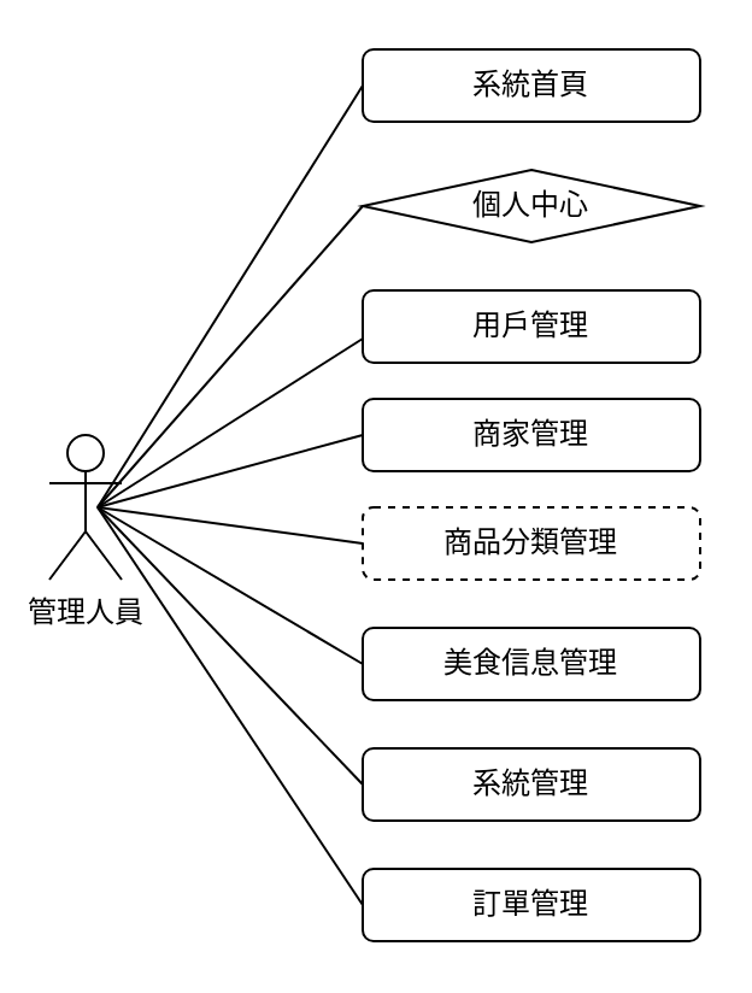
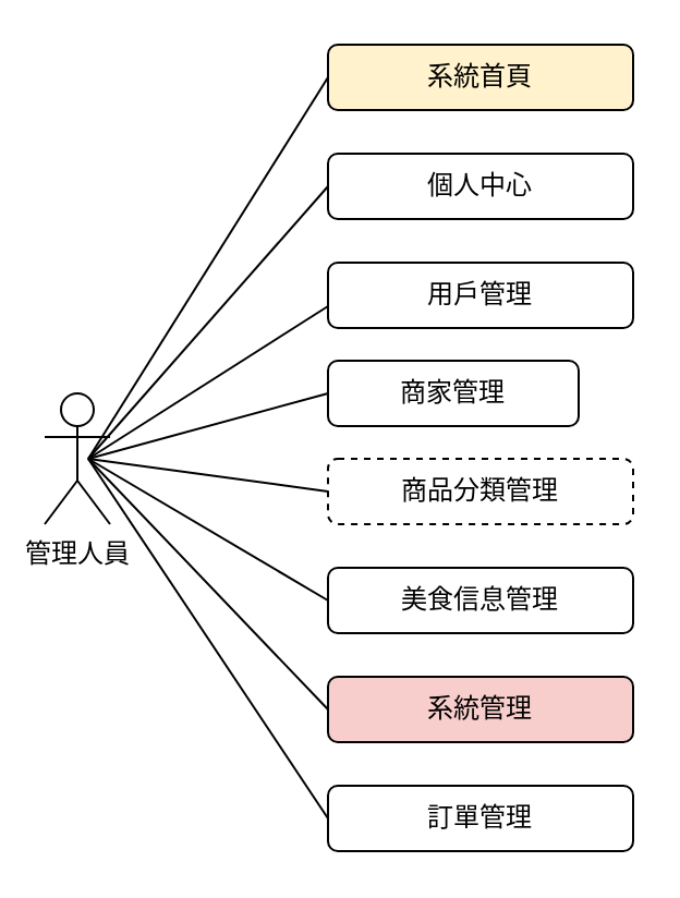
- <mxCell id="4" value="系統首頁" style="rounded=1;whiteSpace=wrap;html=1;" vertex="1" parent="1"><mxGeometry x="150" y="20" width="140" height="30" as="geometry" /></mxCell>
+ <mxCell id="4" value="系統首頁" style="rounded=1;whiteSpace=wrap;html=1;fillColor=#fff2cc;" vertex="1" parent="1"><mxGeometry x="150" y="20" width="140" height="30" as="geometry" /></mxCell>
- <mxCell id="3" value="個人中心" style="rhombus;whiteSpace=wrap;html=1;" vertex="1" parent="1"><mxGeometry x="150" y="70" width="140" height="30" as="geometry" /></mxCell>
+ <mxCell id="3" value="個人中心" style="rounded=1;whiteSpace=wrap;html=1;" vertex="1" parent="1"><mxGeometry x="150" y="70" width="140" height="30" as="geometry" /></mxCell>
- <mxCell id="6" value="商家管理" style="rounded=1;whiteSpace=wrap;html=1;" vertex="1" parent="1"><mxGeometry x="150" y="165" width="140" height="30" as="geometry" /></mxCell>
+ <mxCell id="6" value="商家管理" style="rounded=1;whiteSpace=wrap;html=1;" vertex="1" parent="1"><mxGeometry x="150" y="165" width="115" height="30" as="geometry" /></mxCell>
- <mxCell id="9" value="系統管理" style="rounded=1;whiteSpace=wrap;html=1;" vertex="1" parent="1"><mxGeometry x="150" y="310" width="140" height="30" as="geometry" /></mxCell>
+ <mxCell id="9" value="系統管理" style="rounded=1;whiteSpace=wrap;html=1;fillColor=#f8cecc;" vertex="1" parent="1"><mxGeometry x="150" y="310" width="140" height="30" as="geometry" /></mxCell>
